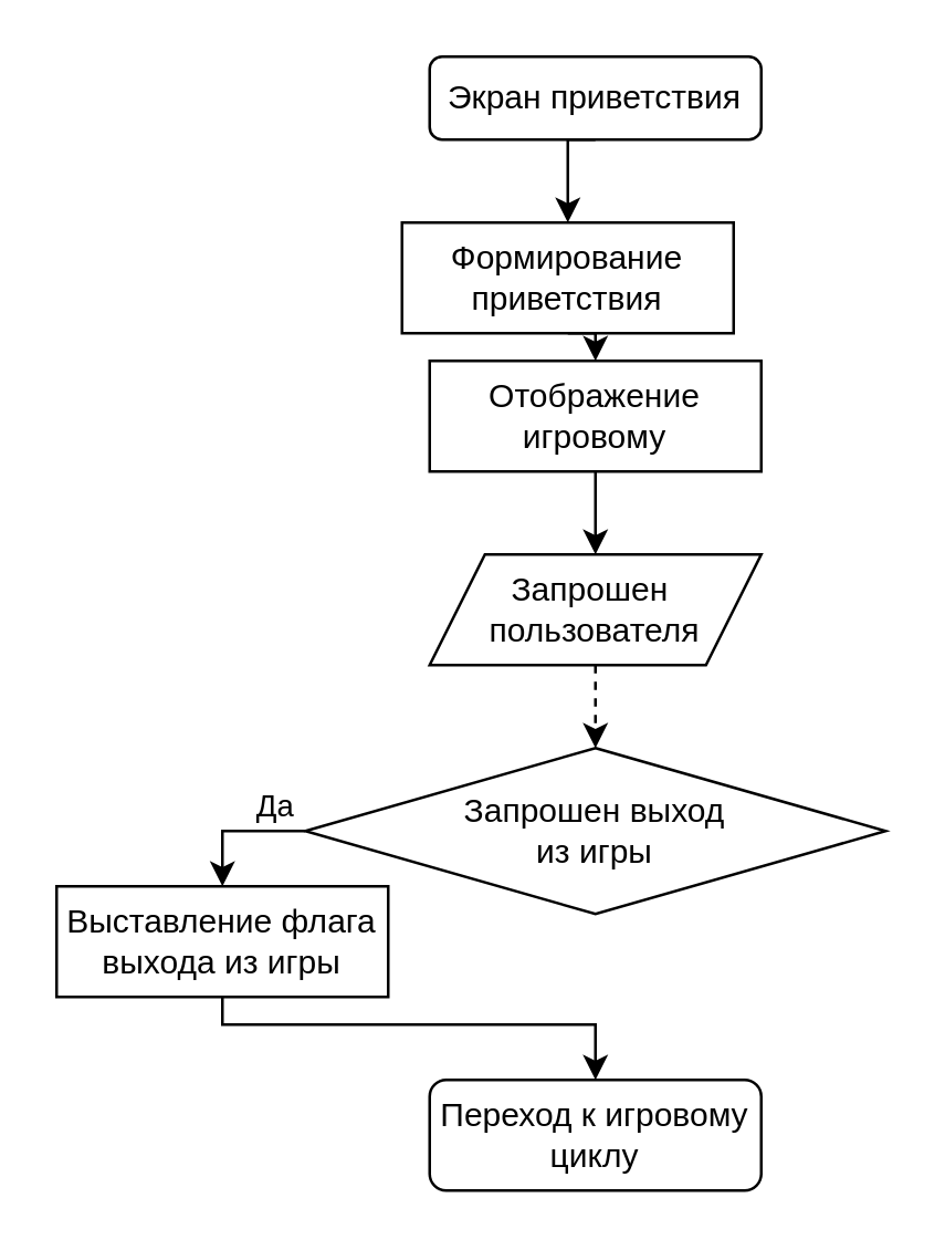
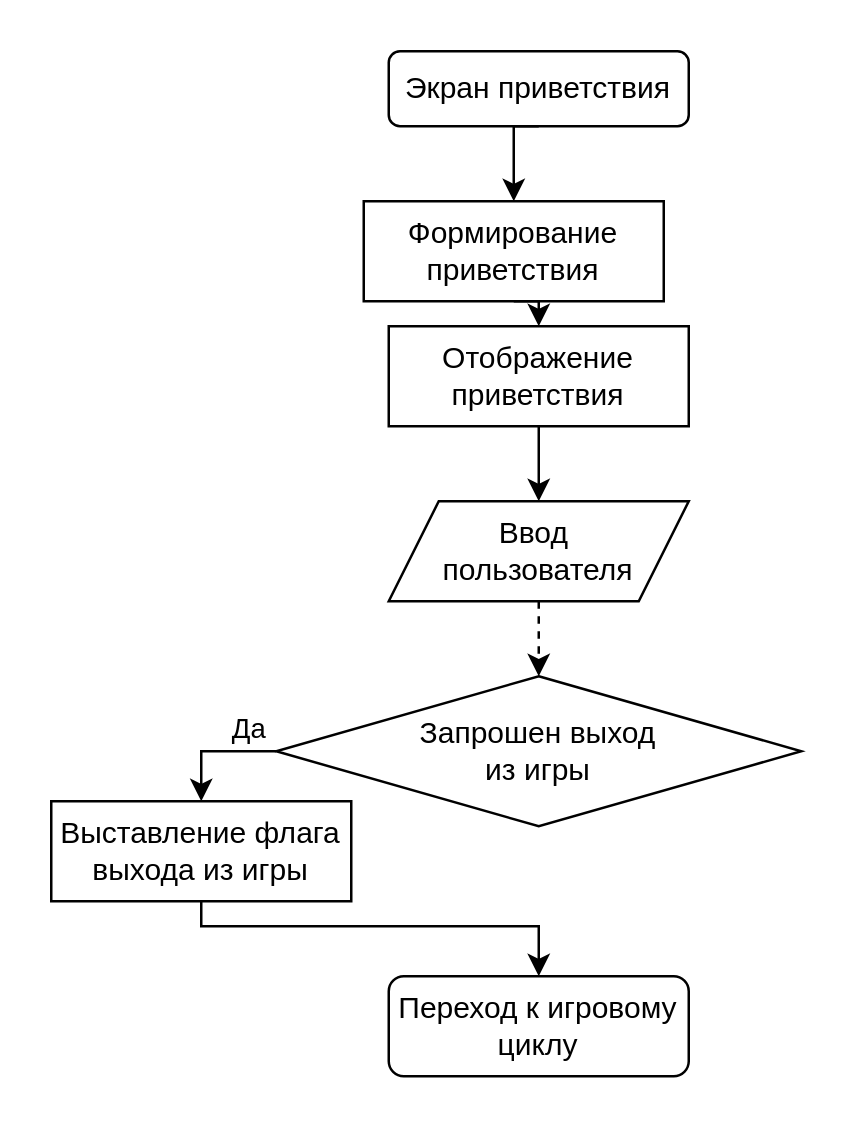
- <mxCell id="9" value="Отображение игровому" style="rounded=0;whiteSpace=wrap;html=1;" parent="1" vertex="1"><mxGeometry x="155" y="130" width="120" height="40" as="geometry" /></mxCell>
+ <mxCell id="9" value="Отображение приветствия" style="rounded=0;whiteSpace=wrap;html=1;" parent="1" vertex="1"><mxGeometry x="155" y="130" width="120" height="40" as="geometry" /></mxCell>
- <mxCell id="11" value="&lt;div&gt;Запрошен&amp;nbsp;&lt;/div&gt;&lt;div&gt;пользователя&lt;/div&gt;" style="shape=parallelogram;perimeter=parallelogramPerimeter;whiteSpace=wrap;html=1;fixedSize=1;" parent="1" vertex="1"><mxGeometry x="155" y="200" width="120" height="40" as="geometry" /></mxCell>
+ <mxCell id="11" value="&lt;div&gt;Ввод&amp;nbsp;&lt;/div&gt;&lt;div&gt;пользователя&lt;/div&gt;" style="shape=parallelogram;perimeter=parallelogramPerimeter;whiteSpace=wrap;html=1;fixedSize=1;" parent="1" vertex="1"><mxGeometry x="155" y="200" width="120" height="40" as="geometry" /></mxCell>
